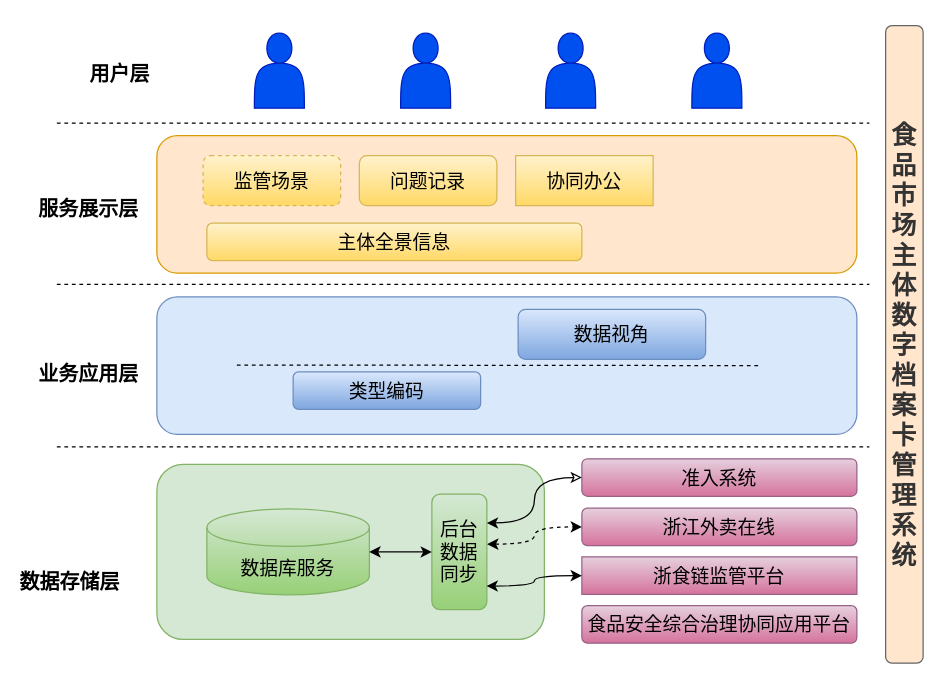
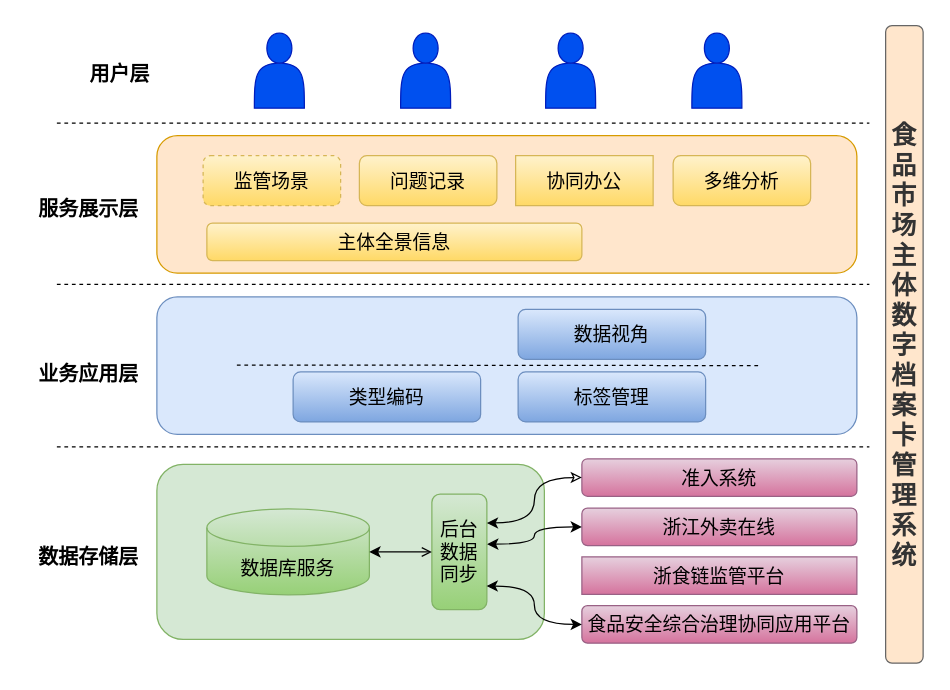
+ <mxCell id="34" value="多维分析" style="rounded=1;whiteSpace=wrap;html=1;strokeColor=#d6b656;strokeWidth=1;fillColor=#fff2cc;shadow=0;glass=0;gradientColor=#ffd966;fontSize=15;" parent="1" vertex="1"><mxGeometry x="538" y="124" width="110" height="40" as="geometry" /></mxCell>
- <mxCell id="28" value="类型编码" style="rounded=1;whiteSpace=wrap;html=1;strokeColor=#6c8ebf;strokeWidth=1;fillColor=#dae8fc;shadow=0;glass=0;gradientColor=#7ea6e0;fontSize=15;" parent="1" vertex="1"><mxGeometry x="234" y="297" width="150" height="30" as="geometry" /></mxCell>
+ <mxCell id="28" value="类型编码" style="rounded=1;whiteSpace=wrap;html=1;strokeColor=#6c8ebf;strokeWidth=1;fillColor=#dae8fc;shadow=0;glass=0;gradientColor=#7ea6e0;fontSize=15;" parent="1" vertex="1"><mxGeometry x="234" y="297" width="150" height="40" as="geometry" /></mxCell>
+ <mxCell id="29" value="标签管理" style="rounded=1;whiteSpace=wrap;html=1;strokeColor=#6c8ebf;strokeWidth=1;fillColor=#dae8fc;shadow=0;glass=0;gradientColor=#7ea6e0;fontSize=15;" parent="1" vertex="1"><mxGeometry x="414" y="297" width="150" height="40" as="geometry" /></mxCell>
- <mxCell id="31" value="" style="endArrow=classic;startArrow=classic;html=1;rounded=0;fontSize=15;entryX=0;entryY=0.5;entryDx=0;entryDy=0;exitX=1.006;exitY=0.433;exitDx=0;exitDy=0;exitPerimeter=0;strokeWidth=1;edgeStyle=orthogonalEdgeStyle;curved=1;dashed=1;" parent="1" source="9" target="20" edge="1"><mxGeometry width="50" height="50" relative="1" as="geometry"><mxPoint x="405" y="453" as="sourcePoint" /><mxPoint x="475" y="391" as="targetPoint" /></mxGeometry></mxCell>
+ <mxCell id="31" value="" style="endArrow=classic;startArrow=classic;html=1;rounded=0;fontSize=15;entryX=0;entryY=0.5;entryDx=0;entryDy=0;exitX=1.006;exitY=0.433;exitDx=0;exitDy=0;exitPerimeter=0;strokeWidth=1;edgeStyle=orthogonalEdgeStyle;curved=1;" parent="1" source="9" target="20" edge="1"><mxGeometry width="50" height="50" relative="1" as="geometry"><mxPoint x="405" y="453" as="sourcePoint" /><mxPoint x="475" y="391" as="targetPoint" /></mxGeometry></mxCell>
- <mxCell id="35" value="" style="endArrow=classic;startArrow=classic;html=1;rounded=0;fontSize=15;exitX=1;exitY=0.5;exitDx=0;exitDy=0;exitPerimeter=0;strokeWidth=1;edgeStyle=orthogonalEdgeStyle;curved=1;" parent="1" source="10" target="9" edge="1"><mxGeometry width="50" height="50" relative="1" as="geometry"><mxPoint x="295" y="444" as="sourcePoint" /><mxPoint x="371" y="430" as="targetPoint" /></mxGeometry></mxCell>
+ <mxCell id="35" value="" style="endArrow=open;startArrow=classic;html=1;rounded=0;fontSize=15;exitX=1;exitY=0.5;exitDx=0;exitDy=0;exitPerimeter=0;strokeWidth=1;edgeStyle=orthogonalEdgeStyle;curved=1;" parent="1" source="10" target="9" edge="1"><mxGeometry width="50" height="50" relative="1" as="geometry"><mxPoint x="295" y="444" as="sourcePoint" /><mxPoint x="371" y="430" as="targetPoint" /></mxGeometry></mxCell>
- <mxCell id="32" value="" style="endArrow=classic;startArrow=classic;html=1;rounded=0;fontSize=15;exitX=0.995;exitY=0.795;exitDx=0;exitDy=0;exitPerimeter=0;strokeWidth=1;edgeStyle=orthogonalEdgeStyle;curved=1;" parent="1" source="9" target="21" edge="1"><mxGeometry width="50" height="50" relative="1" as="geometry"><mxPoint x="395" y="474" as="sourcePoint" /><mxPoint x="464" y="484" as="targetPoint" /></mxGeometry></mxCell>
+ <mxCell id="32" value="" style="endArrow=classic;startArrow=classic;html=1;rounded=0;fontSize=15;entryX=0;entryY=0.5;entryDx=0;entryDy=0;exitX=0.995;exitY=0.795;exitDx=0;exitDy=0;exitPerimeter=0;strokeWidth=1;edgeStyle=orthogonalEdgeStyle;curved=1;" parent="1" source="9" target="22" edge="1"><mxGeometry width="50" height="50" relative="1" as="geometry"><mxPoint x="395" y="474" as="sourcePoint" /><mxPoint x="464" y="484" as="targetPoint" /></mxGeometry></mxCell>
- <mxCell id="18" value="数据存储层" style="text;html=1;align=center;verticalAlign=middle;resizable=0;points=[];autosize=1;strokeColor=none;fillColor=none;fontSize=16;fontStyle=1" parent="1" vertex="1"><mxGeometry x="5" y="450" width="100" height="30" as="geometry" /></mxCell>
+ <mxCell id="18" value="数据存储层" style="text;html=1;align=center;verticalAlign=middle;resizable=0;points=[];autosize=1;strokeColor=none;fillColor=none;fontSize=16;fontStyle=1" parent="1" vertex="1"><mxGeometry x="20" y="430" width="100" height="30" as="geometry" /></mxCell>
